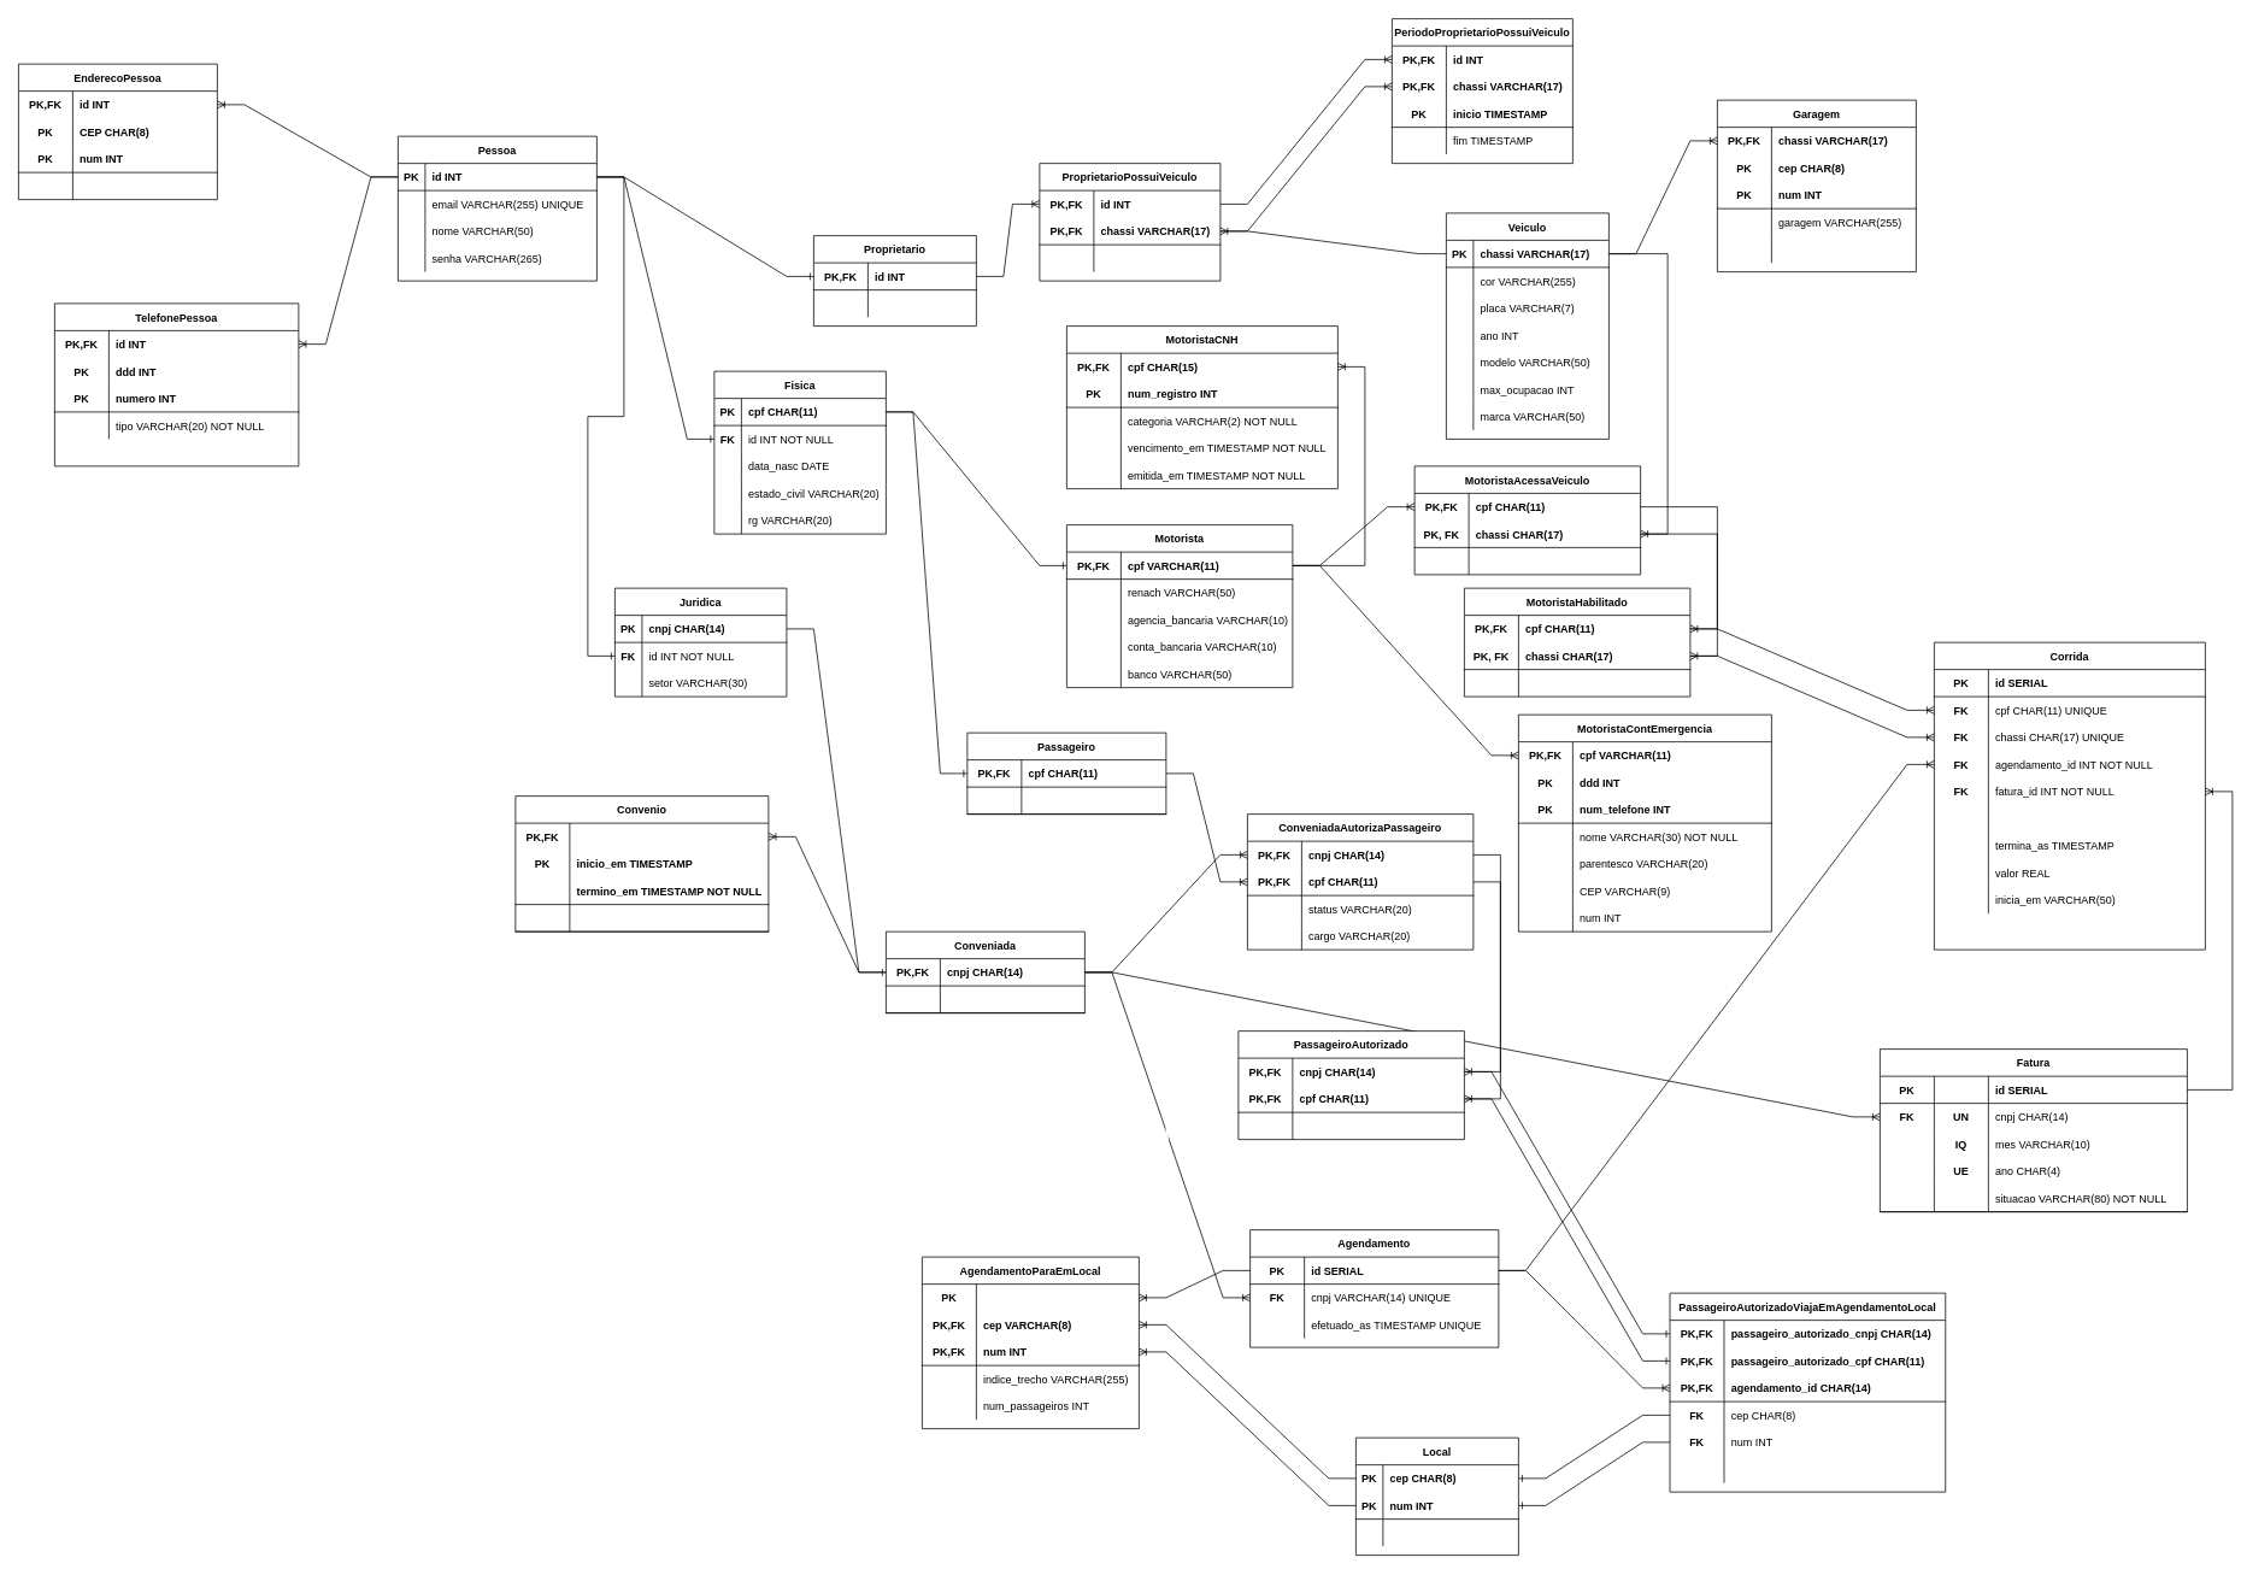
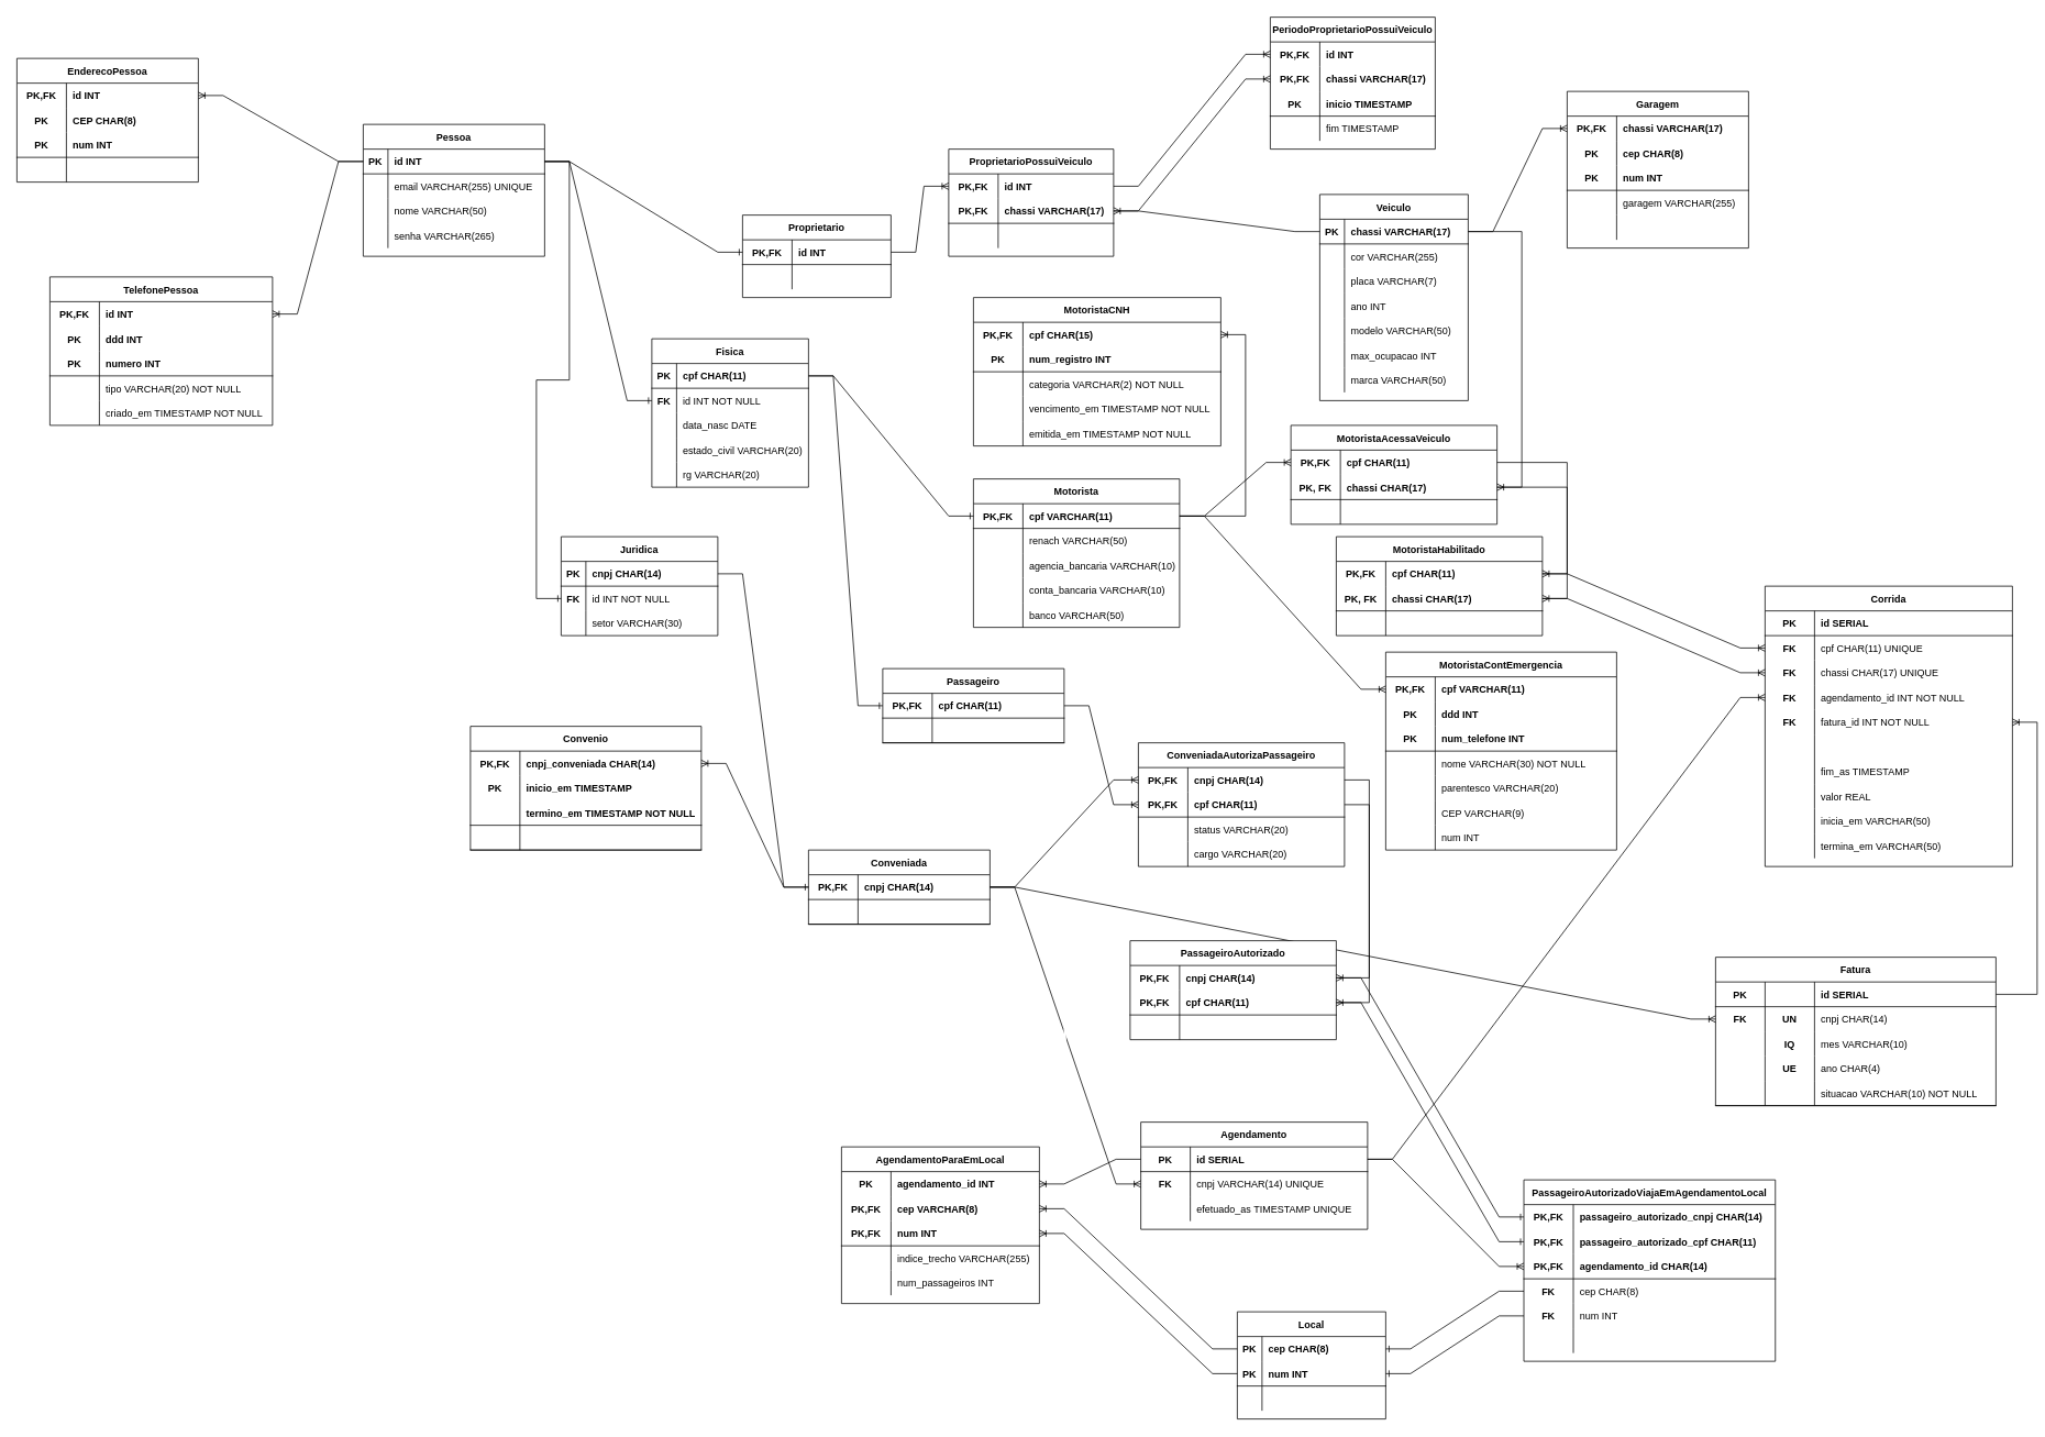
+ <mxCell id="43" value="criado_em TIMESTAMP NOT NULL" style="shape=partialRectangle;connectable=0;fillColor=none;top=0;left=0;bottom=0;right=0;align=left;spacingLeft=6;overflow=hidden;" vertex="1" parent="41"><mxGeometry x="60" width="210" height="30" as="geometry"><mxRectangle width="210" height="30" as="alternateBounds" /></mxGeometry></mxCell>
+ <mxCell id="215" value="cnpj_conveniada CHAR(14)" style="shape=partialRectangle;connectable=0;fillColor=none;top=0;left=0;bottom=0;right=0;align=left;spacingLeft=6;fontStyle=1;overflow=hidden;" parent="213" vertex="1"><mxGeometry x="60" width="220" height="30" as="geometry"><mxRectangle width="220" height="30" as="alternateBounds" /></mxGeometry></mxCell>
- <mxCell id="356" value="termina_as TIMESTAMP" style="shape=partialRectangle;connectable=0;fillColor=none;top=0;left=0;bottom=0;right=0;align=left;spacingLeft=6;fontStyle=0;overflow=hidden;strokeColor=default;" parent="354" vertex="1"><mxGeometry x="60" width="240" height="30" as="geometry"><mxRectangle width="240" height="30" as="alternateBounds" /></mxGeometry></mxCell>
+ <mxCell id="356" value="fim_as TIMESTAMP" style="shape=partialRectangle;connectable=0;fillColor=none;top=0;left=0;bottom=0;right=0;align=left;spacingLeft=6;fontStyle=0;overflow=hidden;strokeColor=default;" parent="354" vertex="1"><mxGeometry x="60" width="240" height="30" as="geometry"><mxRectangle width="240" height="30" as="alternateBounds" /></mxGeometry></mxCell>
+ <mxCell id="365" value="termina_em VARCHAR(50)" style="shape=partialRectangle;connectable=0;fillColor=none;top=0;left=0;bottom=0;right=0;align=left;spacingLeft=6;overflow=hidden;strokeColor=default;" parent="363" vertex="1"><mxGeometry x="60" width="240" height="30" as="geometry"><mxRectangle width="240" height="30" as="alternateBounds" /></mxGeometry></mxCell>
- <mxCell id="246" value="situacao VARCHAR(80) NOT NULL" style="shape=partialRectangle;connectable=0;fillColor=none;top=0;left=0;bottom=0;right=0;align=left;spacingLeft=6;fontStyle=0;overflow=hidden;" parent="243" vertex="1"><mxGeometry x="120" width="220" height="30" as="geometry"><mxRectangle width="220" height="30" as="alternateBounds" /></mxGeometry></mxCell>
+ <mxCell id="246" value="situacao VARCHAR(10) NOT NULL" style="shape=partialRectangle;connectable=0;fillColor=none;top=0;left=0;bottom=0;right=0;align=left;spacingLeft=6;fontStyle=0;overflow=hidden;" parent="243" vertex="1"><mxGeometry x="120" width="220" height="30" as="geometry"><mxRectangle width="220" height="30" as="alternateBounds" /></mxGeometry></mxCell>
+ <mxCell id="321" value="agendamento_id INT" style="shape=partialRectangle;connectable=0;fillColor=none;top=0;left=0;bottom=0;right=0;align=left;spacingLeft=6;fontStyle=1;overflow=hidden;strokeColor=default;" vertex="1" parent="319"><mxGeometry x="60" width="180.0" height="30" as="geometry"><mxRectangle width="180.0" height="30" as="alternateBounds" /></mxGeometry></mxCell>
